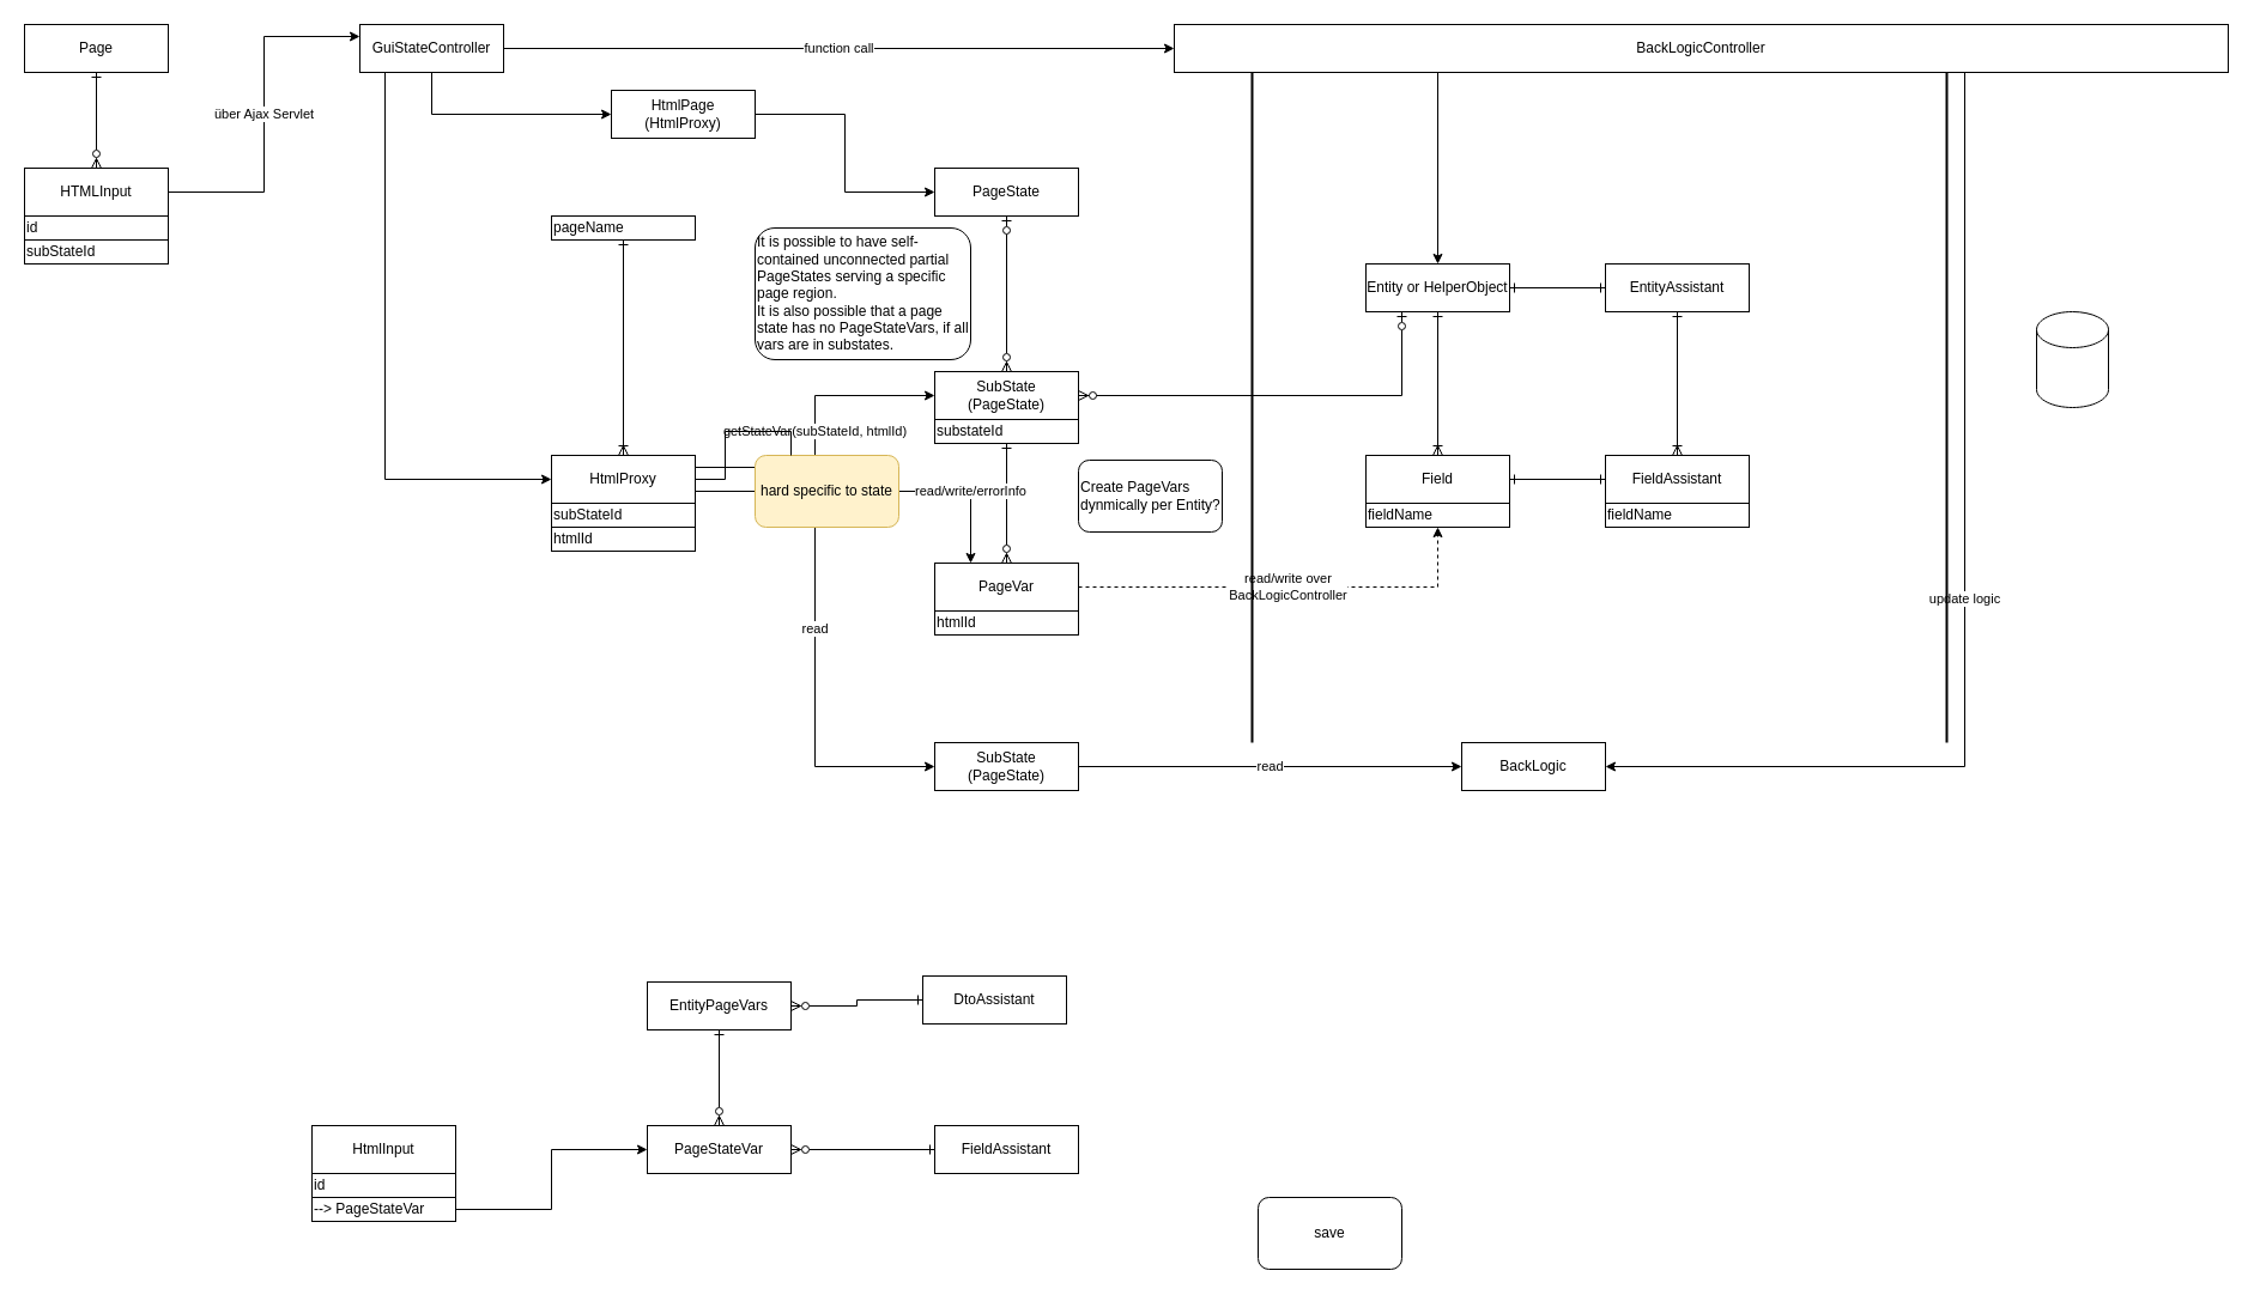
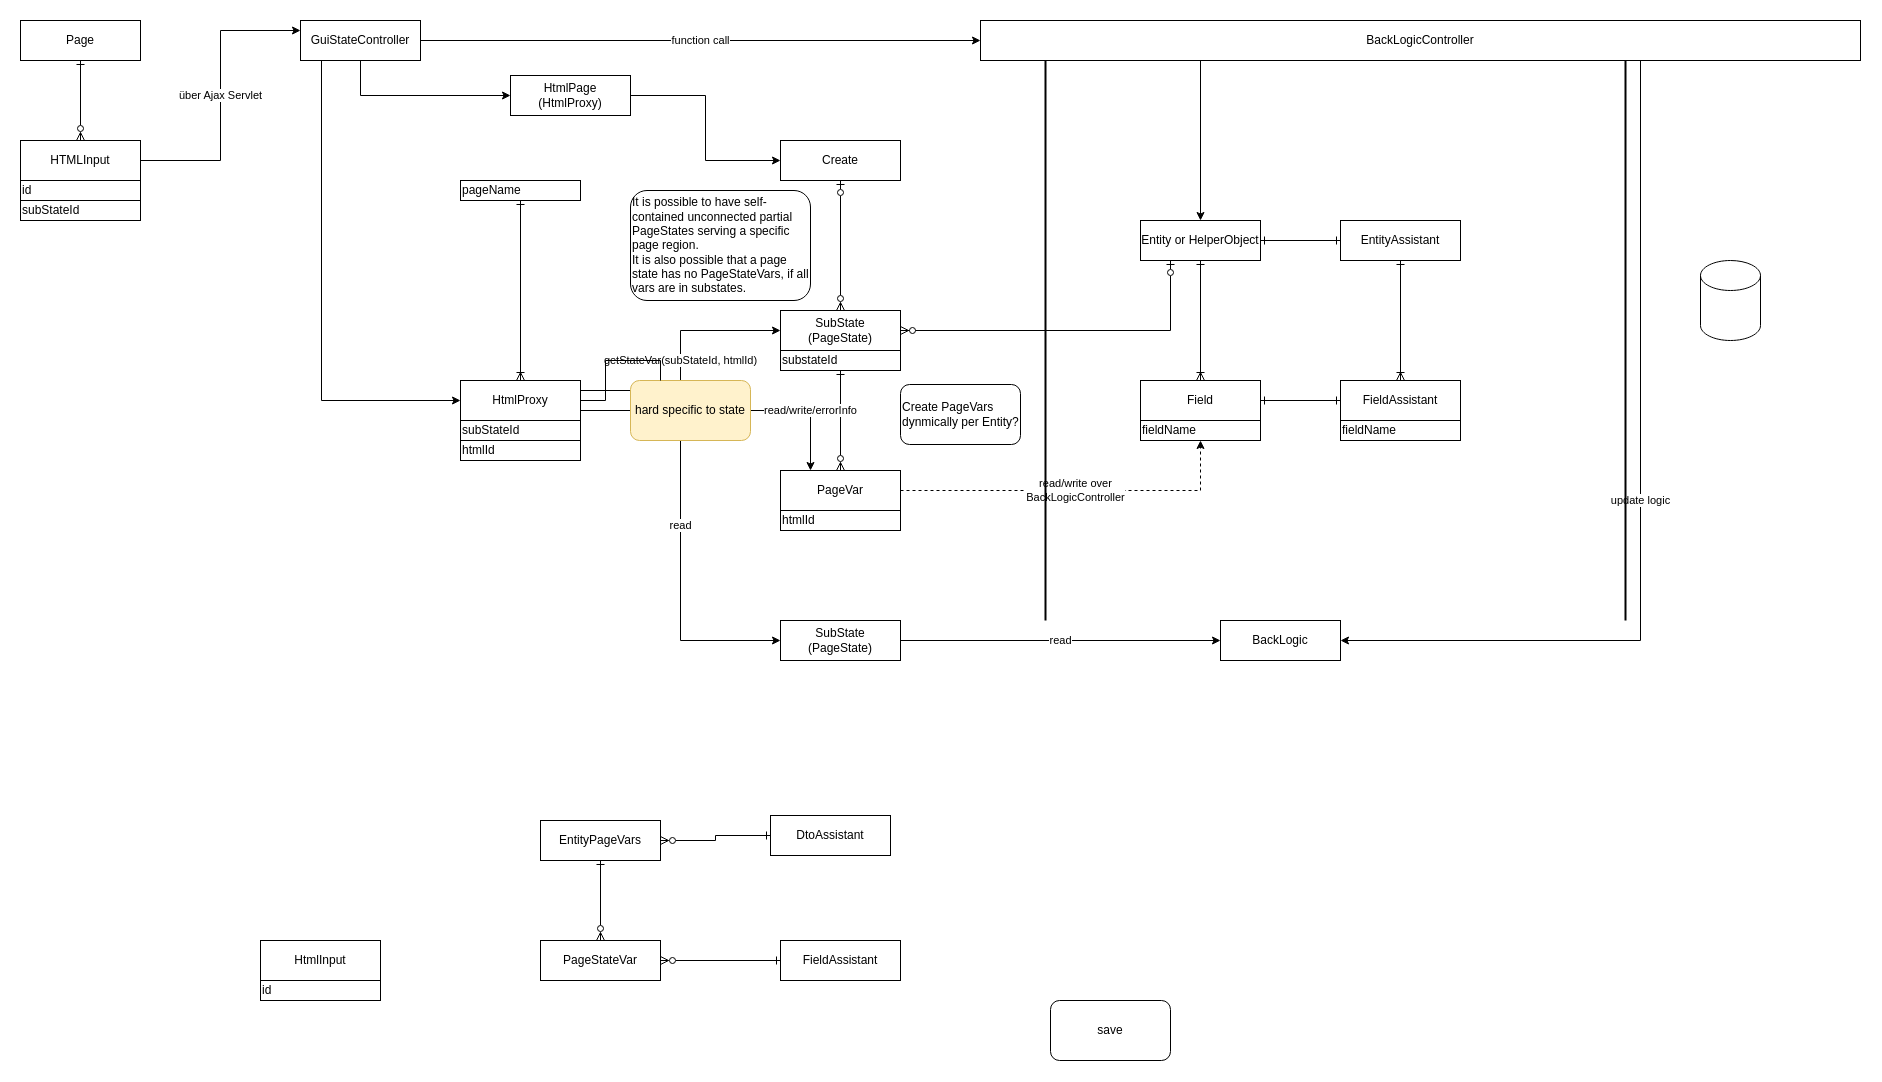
- <mxCell id="14" value="PageState" style="rounded=0;whiteSpace=wrap;html=1;" parent="1" vertex="1"><mxGeometry x="780" y="140" width="120" height="40" as="geometry" /></mxCell>
+ <mxCell id="14" value="Create" style="rounded=0;whiteSpace=wrap;html=1;" parent="1" vertex="1"><mxGeometry x="780" y="140" width="120" height="40" as="geometry" /></mxCell>
- <mxCell id="57" style="edgeStyle=orthogonalEdgeStyle;rounded=0;orthogonalLoop=1;jettySize=auto;html=1;entryX=0;entryY=0.5;entryDx=0;entryDy=0;" edge="1" parent="1" source="58" target="56"><mxGeometry relative="1" as="geometry" /></mxCell>
- <mxCell id="58" value="--&amp;gt; PageStateVar" style="rounded=0;whiteSpace=wrap;html=1;align=left;" vertex="1" parent="1"><mxGeometry x="260" y="1000" width="120" height="20" as="geometry" /></mxCell>
